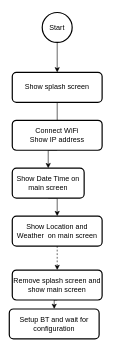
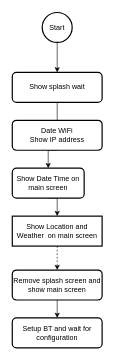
- <mxCell id="5" value="Show splash screen" style="rounded=1;whiteSpace=wrap;html=1;absoluteArcSize=1;arcSize=14;strokeWidth=2;" parent="1" vertex="1"><mxGeometry x="20" y="120" width="150" height="50" as="geometry" /></mxCell>
+ <mxCell id="5" value="Show splash wait" style="rounded=1;whiteSpace=wrap;html=1;absoluteArcSize=1;arcSize=14;strokeWidth=2;" parent="1" vertex="1"><mxGeometry x="20" y="120" width="150" height="50" as="geometry" /></mxCell>
- <mxCell id="7" value="Connect WiFi&lt;br&gt;Show IP address" style="rounded=1;whiteSpace=wrap;html=1;absoluteArcSize=1;arcSize=14;strokeWidth=2;" parent="1" vertex="1"><mxGeometry x="20" y="200" width="150" height="50" as="geometry" /></mxCell>
+ <mxCell id="7" value="Date WiFi&lt;br&gt;Show IP address" style="rounded=1;whiteSpace=wrap;html=1;absoluteArcSize=1;arcSize=14;strokeWidth=2;" parent="1" vertex="1"><mxGeometry x="20" y="200" width="150" height="50" as="geometry" /></mxCell>
- <mxCell id="11" value="Show Location and Weather&amp;nbsp;&amp;nbsp;on main screen" style="rounded=1;whiteSpace=wrap;html=1;absoluteArcSize=1;arcSize=14;strokeWidth=2;" parent="1" vertex="1"><mxGeometry x="20" y="360" width="150" height="50" as="geometry" /></mxCell>
+ <mxCell id="11" value="Show Location and Weather&amp;nbsp;&amp;nbsp;on main screen" style="whiteSpace=wrap;html=1;absoluteArcSize=1;arcSize=14;strokeWidth=2;rounded=0;" parent="1" vertex="1"><mxGeometry x="20" y="360" width="150" height="50" as="geometry" /></mxCell>
- <mxCell id="14" value="Setup BT and wait for configuration" style="rounded=1;whiteSpace=wrap;html=1;absoluteArcSize=1;arcSize=14;strokeWidth=2;" vertex="1" parent="1"><mxGeometry x="15" y="515" width="150" height="50" as="geometry" /></mxCell>
+ <mxCell id="14" value="Setup BT and wait for configuration" style="rounded=1;whiteSpace=wrap;html=1;absoluteArcSize=1;arcSize=14;strokeWidth=2;" vertex="1" parent="1"><mxGeometry x="20" y="530" width="150" height="50" as="geometry" /></mxCell>
